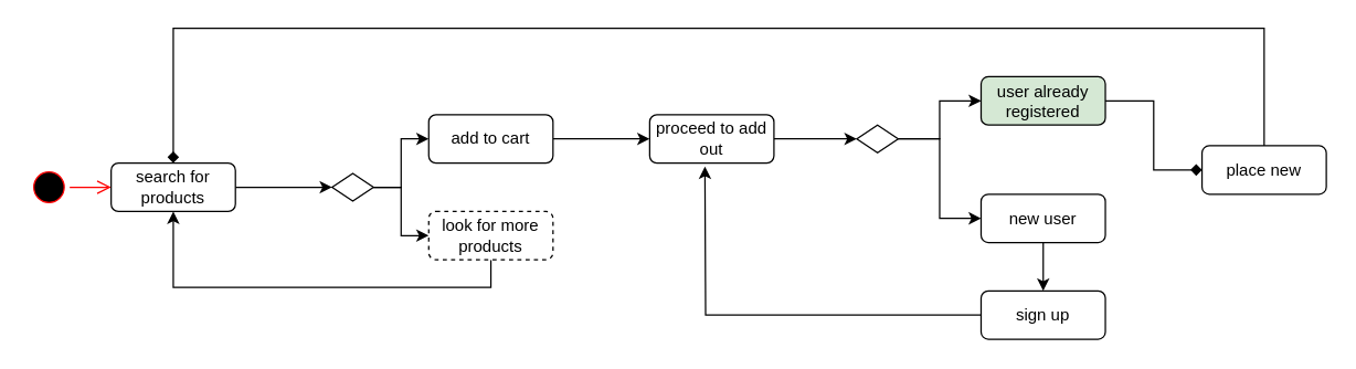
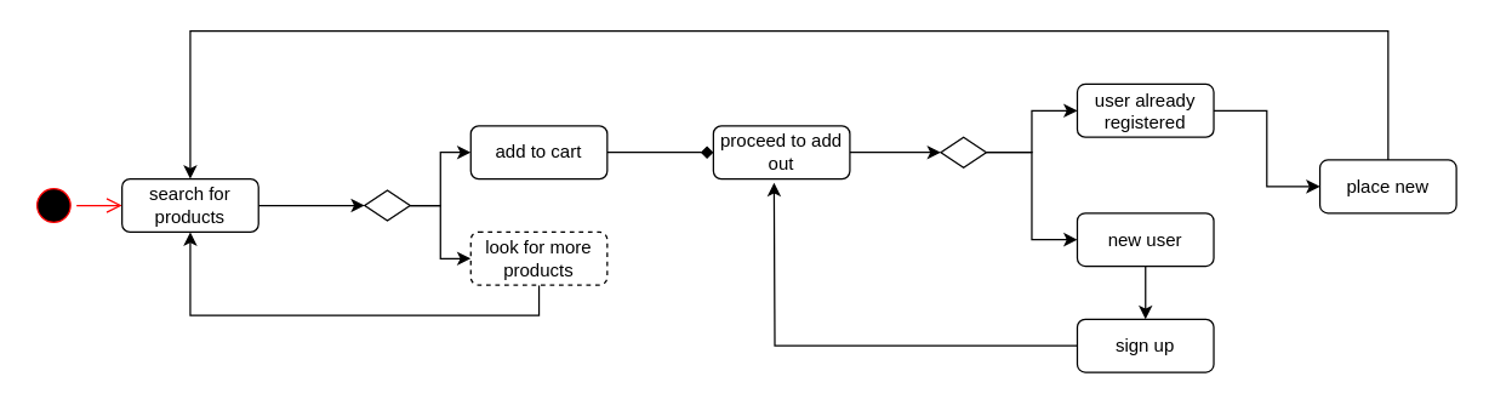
- <mxCell id="19" value="user already registered" style="rounded=1;whiteSpace=wrap;html=1;fillColor=#d5e8d4;" vertex="1" parent="1"><mxGeometry x="710" y="55" width="90" height="35" as="geometry" /></mxCell>
+ <mxCell id="19" value="user already registered" style="rounded=1;whiteSpace=wrap;html=1;" vertex="1" parent="1"><mxGeometry x="710" y="55" width="90" height="35" as="geometry" /></mxCell>
- <mxCell id="11" style="edgeStyle=orthogonalEdgeStyle;rounded=0;orthogonalLoop=1;jettySize=auto;html=1;exitX=1;exitY=0.5;exitDx=0;exitDy=0;" edge="1" parent="1" source="12" target="14"><mxGeometry relative="1" as="geometry" /></mxCell>
+ <mxCell id="11" style="edgeStyle=orthogonalEdgeStyle;rounded=0;orthogonalLoop=1;jettySize=auto;html=1;exitX=1;exitY=0.5;exitDx=0;exitDy=0;endArrow=diamond;" edge="1" parent="1" source="12" target="14"><mxGeometry relative="1" as="geometry" /></mxCell>
- <mxCell id="24" style="edgeStyle=orthogonalEdgeStyle;rounded=0;orthogonalLoop=1;jettySize=auto;html=1;exitX=0.5;exitY=0;exitDx=0;exitDy=0;entryX=0.5;entryY=0;entryDx=0;entryDy=0;endArrow=diamond;" edge="1" parent="1" source="25" target="5"><mxGeometry relative="1" as="geometry"><Array as="points"><mxPoint x="915" y="20" /><mxPoint x="125" y="20" /></Array></mxGeometry></mxCell>
+ <mxCell id="24" style="edgeStyle=orthogonalEdgeStyle;rounded=0;orthogonalLoop=1;jettySize=auto;html=1;exitX=0.5;exitY=0;exitDx=0;exitDy=0;entryX=0.5;entryY=0;entryDx=0;entryDy=0;" edge="1" parent="1" source="25" target="5"><mxGeometry relative="1" as="geometry"><Array as="points"><mxPoint x="915" y="20" /><mxPoint x="125" y="20" /></Array></mxGeometry></mxCell>
- <mxCell id="18" style="edgeStyle=orthogonalEdgeStyle;rounded=0;orthogonalLoop=1;jettySize=auto;html=1;exitX=1;exitY=0.5;exitDx=0;exitDy=0;entryX=0;entryY=0.5;entryDx=0;entryDy=0;endArrow=diamond;" edge="1" parent="1" source="19" target="25"><mxGeometry relative="1" as="geometry" /></mxCell>
+ <mxCell id="18" style="edgeStyle=orthogonalEdgeStyle;rounded=0;orthogonalLoop=1;jettySize=auto;html=1;exitX=1;exitY=0.5;exitDx=0;exitDy=0;entryX=0;entryY=0.5;entryDx=0;entryDy=0;" edge="1" parent="1" source="19" target="25"><mxGeometry relative="1" as="geometry" /></mxCell>
